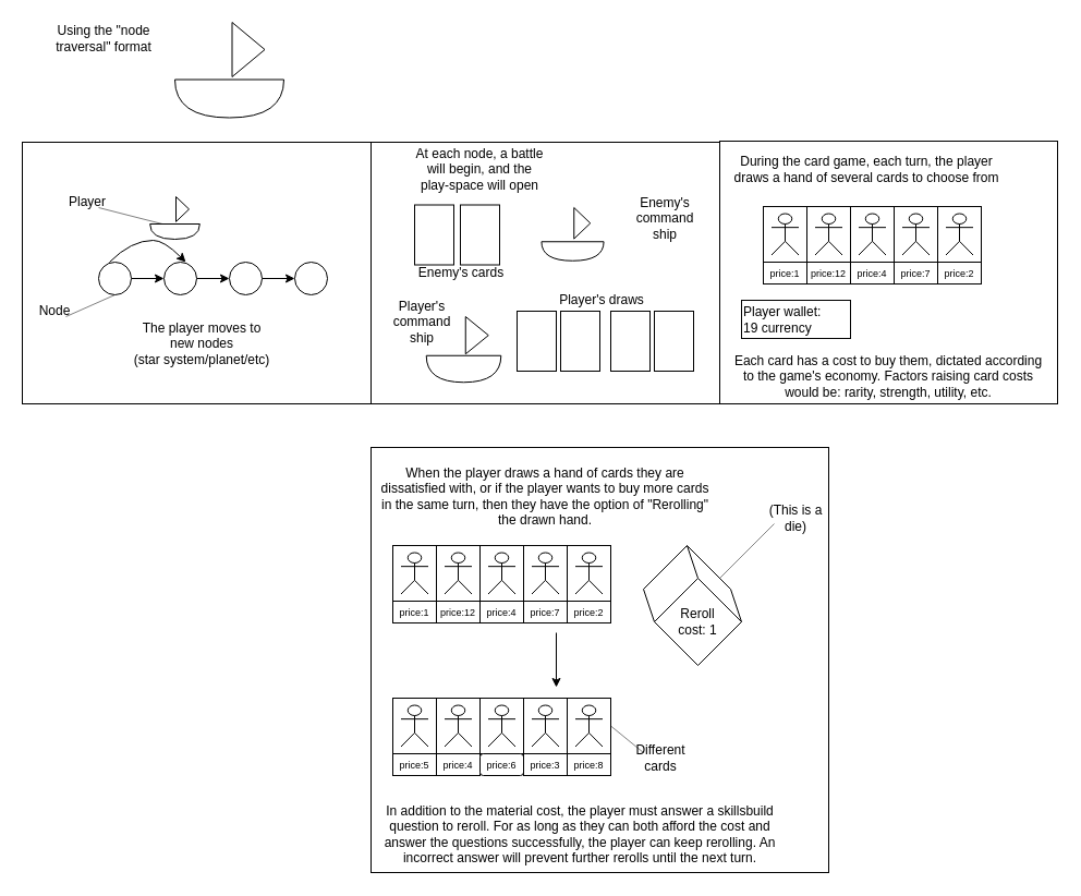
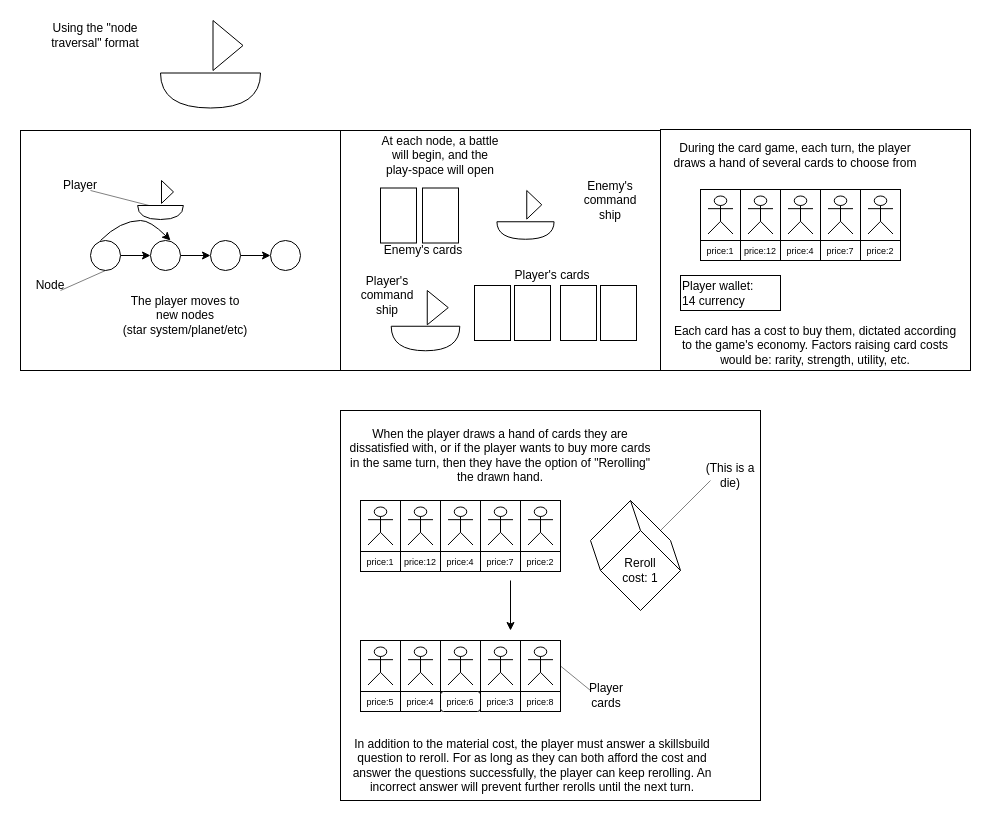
- <mxCell id="40" value="Player's draws" style="text;html=1;align=center;verticalAlign=middle;whiteSpace=wrap;rounded=0;" vertex="1" parent="1"><mxGeometry x="500" y="260" width="104" height="30" as="geometry" /></mxCell>
+ <mxCell id="40" value="Player's cards" style="text;html=1;align=center;verticalAlign=middle;whiteSpace=wrap;rounded=0;" vertex="1" parent="1"><mxGeometry x="500" y="260" width="104" height="30" as="geometry" /></mxCell>
- <mxCell id="60" value="&lt;div align=&quot;left&quot;&gt;Player wallet:&lt;br&gt;19 currency&lt;/div&gt;" style="rounded=0;whiteSpace=wrap;html=1;align=left;" vertex="1" parent="1"><mxGeometry x="680" y="275" width="100" height="35" as="geometry" /></mxCell>
+ <mxCell id="60" value="&lt;div align=&quot;left&quot;&gt;Player wallet:&lt;br&gt;14 currency&lt;/div&gt;" style="rounded=0;whiteSpace=wrap;html=1;align=left;" vertex="1" parent="1"><mxGeometry x="680" y="275" width="100" height="35" as="geometry" /></mxCell>
- <mxCell id="109" value="Different cards" style="text;html=1;align=center;verticalAlign=middle;whiteSpace=wrap;rounded=0;" vertex="1" parent="1"><mxGeometry x="576" y="680" width="60" height="30" as="geometry" /></mxCell>
+ <mxCell id="109" value="Player cards" style="text;html=1;align=center;verticalAlign=middle;whiteSpace=wrap;rounded=0;" vertex="1" parent="1"><mxGeometry x="576" y="680" width="60" height="30" as="geometry" /></mxCell>
